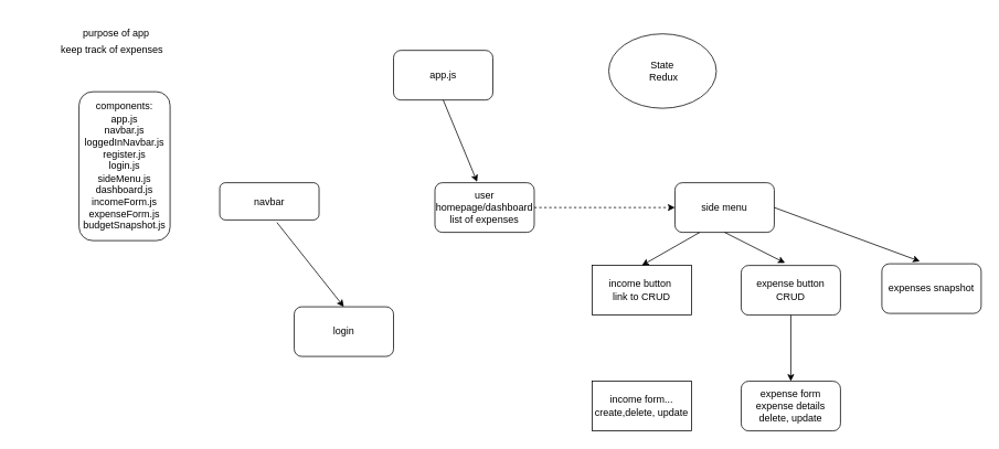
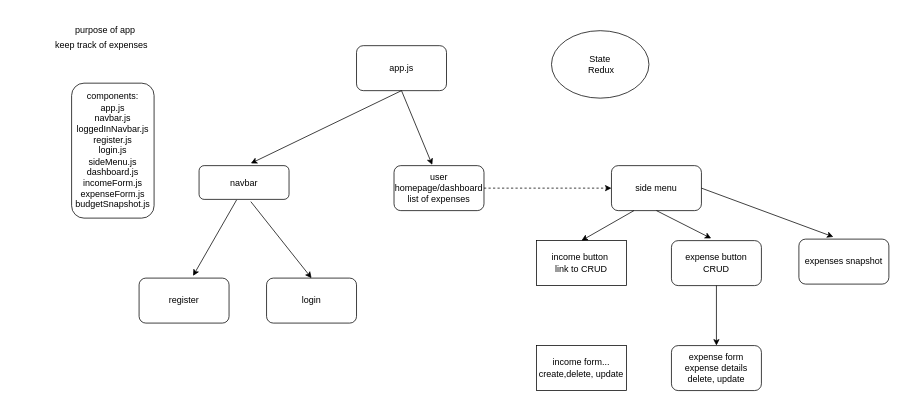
+ <mxCell id="8" value="" style="endArrow=classic;html=1;exitX=0.5;exitY=1;exitDx=0;exitDy=0;entryX=0.575;entryY=-0.067;entryDx=0;entryDy=0;entryPerimeter=0;" edge="1" parent="1" source="2" target="3"><mxGeometry width="50" height="50" relative="1" as="geometry"><mxPoint x="455" y="190" as="sourcePoint" /><mxPoint x="505" y="140" as="targetPoint" /></mxGeometry></mxCell>
+ <mxCell id="6" value="" style="endArrow=classic;html=1;exitX=0.417;exitY=1.017;exitDx=0;exitDy=0;exitPerimeter=0;entryX=0.6;entryY=-0.05;entryDx=0;entryDy=0;entryPerimeter=0;" edge="1" parent="1" source="3" target="5"><mxGeometry width="50" height="50" relative="1" as="geometry"><mxPoint x="185" y="500" as="sourcePoint" /><mxPoint x="285" y="360" as="targetPoint" /></mxGeometry></mxCell>
+ <mxCell id="5" value="register&lt;br&gt;" style="rounded=1;whiteSpace=wrap;html=1;" vertex="1" parent="1"><mxGeometry x="185" y="370" width="120" height="60" as="geometry" /></mxCell>
